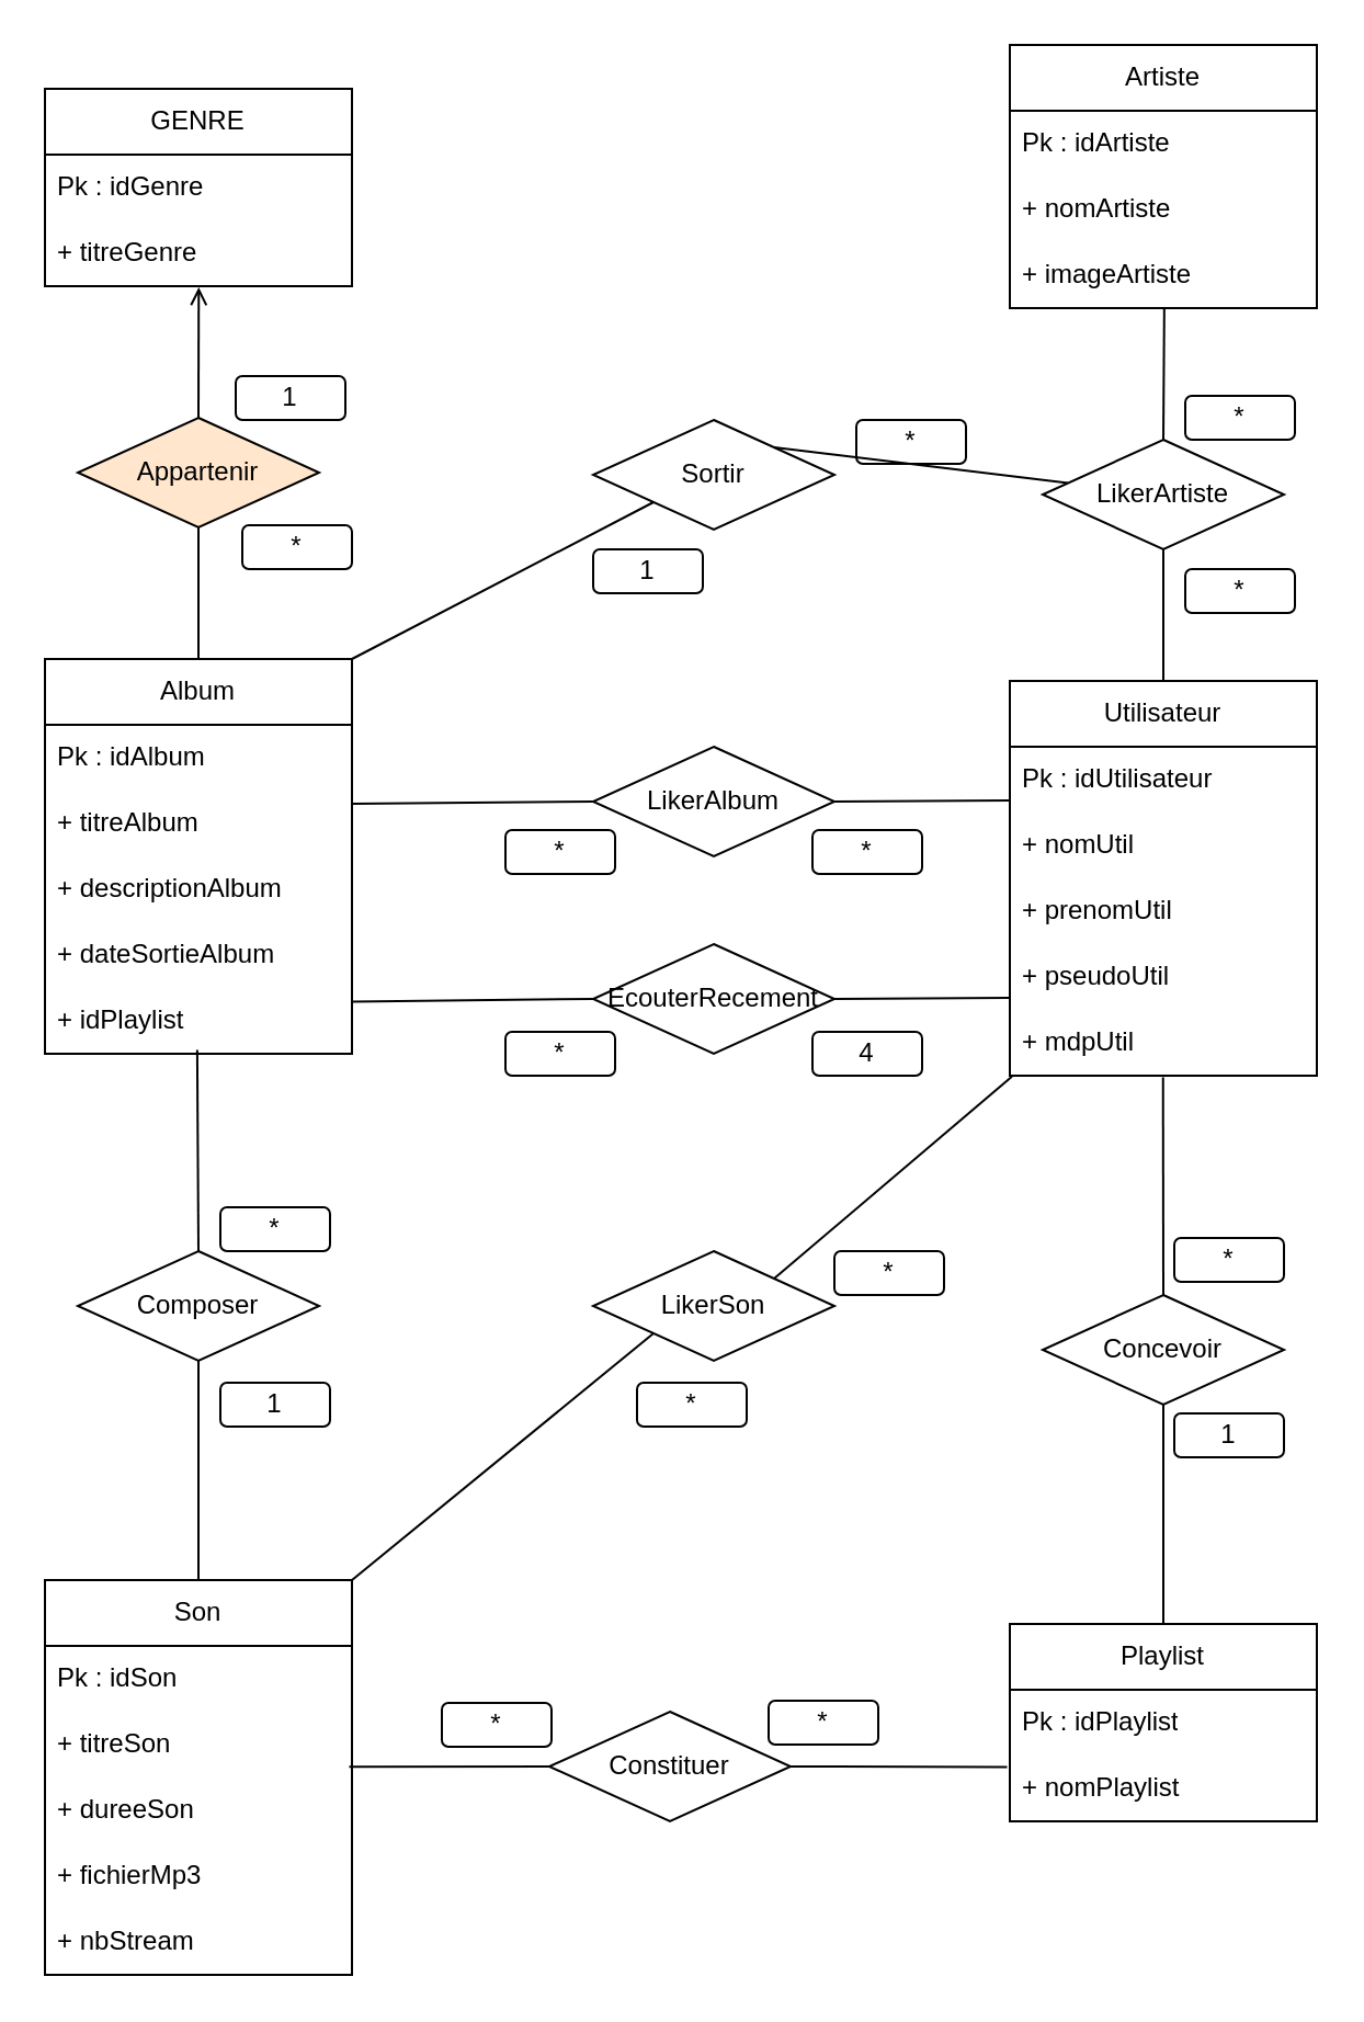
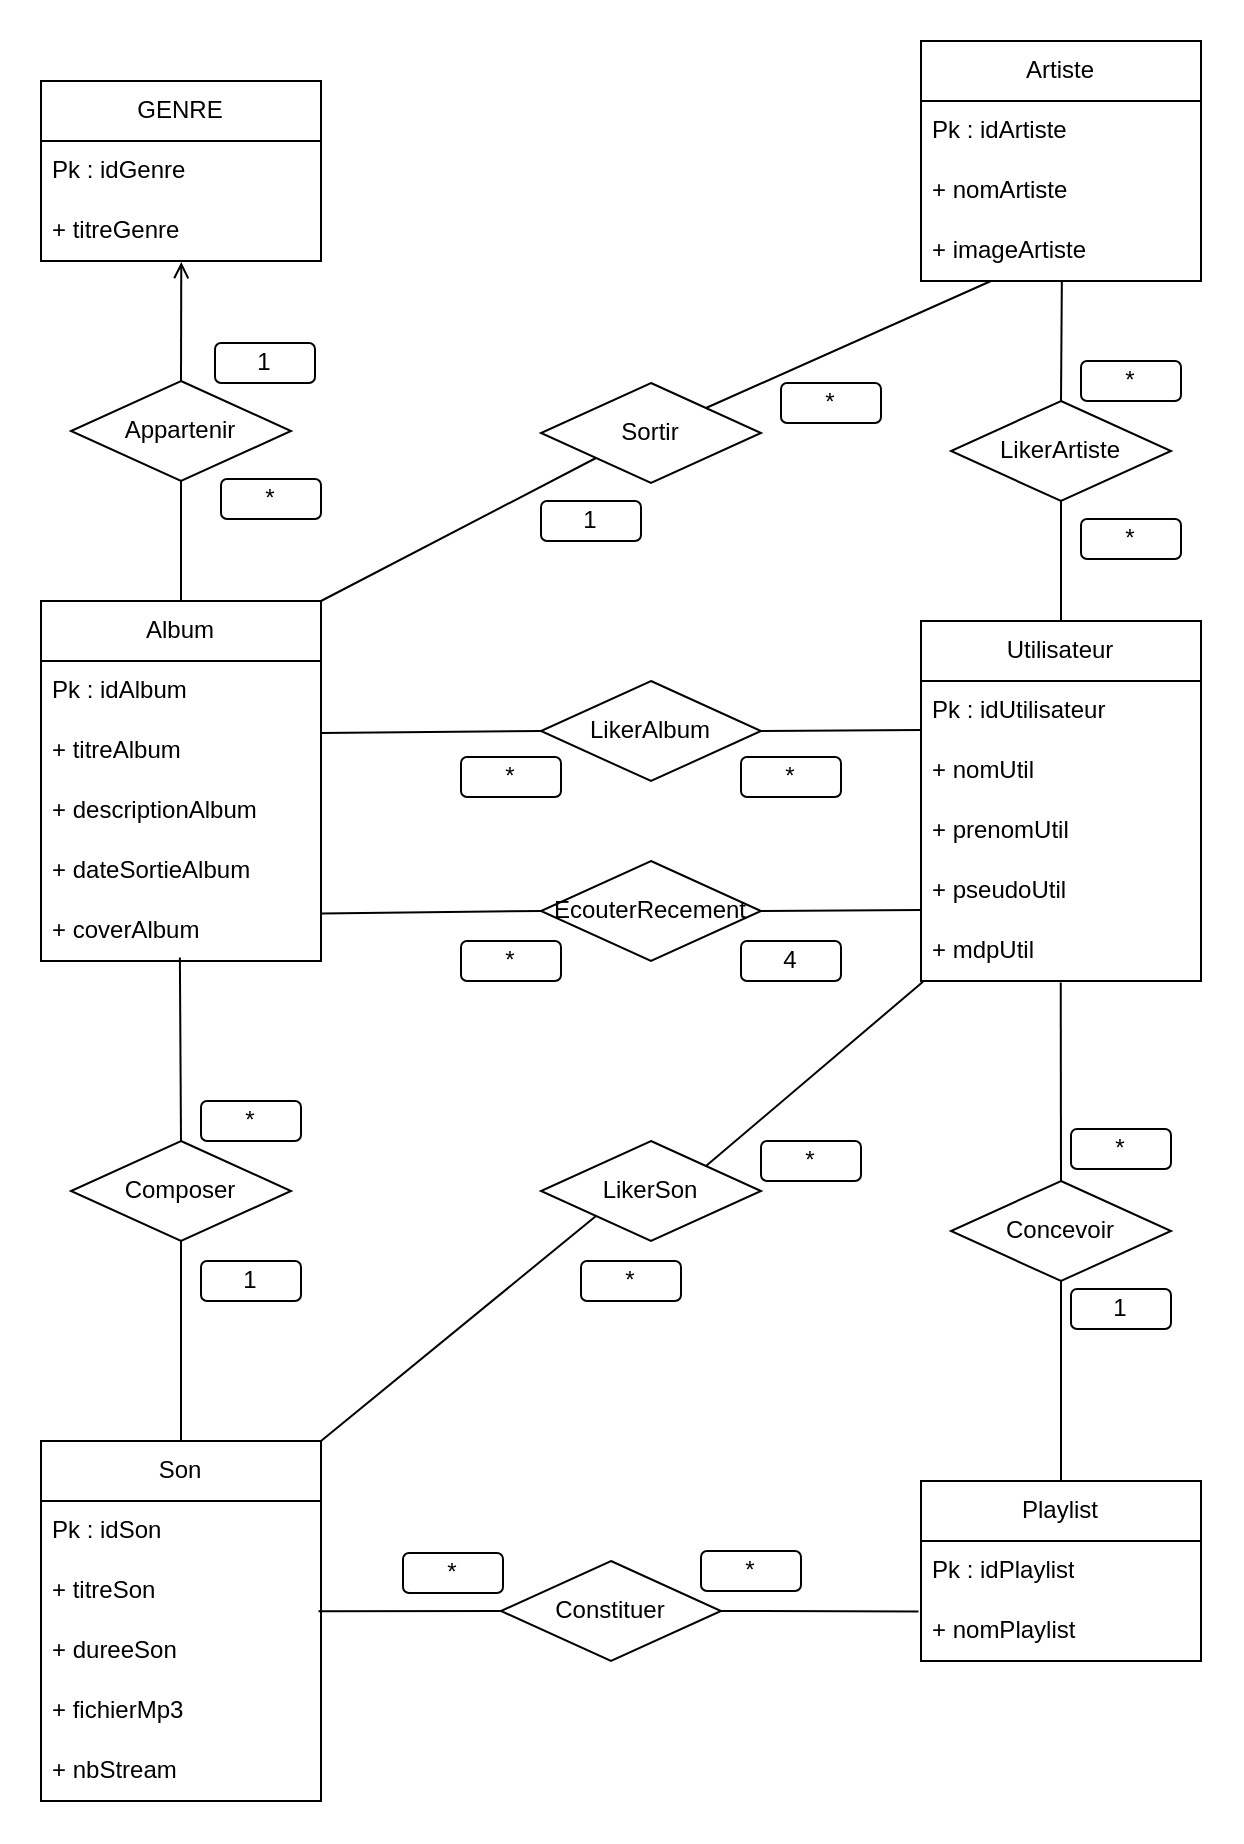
- <mxCell id="45" value="" style="endArrow=none;html=1;rounded=0;exitX=1;exitY=0;exitDx=0;exitDy=0;" parent="1" source="43" target="58" edge="1"><mxGeometry width="50" height="50" relative="1" as="geometry"><mxPoint x="170" y="310" as="sourcePoint" /><mxPoint x="288" y="257" as="targetPoint" /></mxGeometry></mxCell>
+ <mxCell id="45" value="" style="endArrow=none;html=1;rounded=0;exitX=1;exitY=0;exitDx=0;exitDy=0;entryX=0.25;entryY=1;entryDx=0;entryDy=0;" parent="1" source="43" target="15" edge="1"><mxGeometry width="50" height="50" relative="1" as="geometry"><mxPoint x="170" y="310" as="sourcePoint" /><mxPoint x="288" y="257" as="targetPoint" /></mxGeometry></mxCell>
- <mxCell id="39" value="Appartenir" style="rhombus;whiteSpace=wrap;html=1;fillColor=#ffe6cc;" parent="1" vertex="1"><mxGeometry x="35" y="190" width="110" height="50" as="geometry" /></mxCell>
+ <mxCell id="39" value="Appartenir" style="rhombus;whiteSpace=wrap;html=1;" parent="1" vertex="1"><mxGeometry x="35" y="190" width="110" height="50" as="geometry" /></mxCell>
- <mxCell id="7" value="+ idPlaylist" style="text;strokeColor=none;fillColor=none;align=left;verticalAlign=middle;spacingLeft=4;spacingRight=4;overflow=hidden;points=[[0,0.5],[1,0.5]];portConstraint=eastwest;rotatable=0;whiteSpace=wrap;html=1;" parent="2" vertex="1"><mxGeometry y="150" width="140" height="30" as="geometry" /></mxCell>
+ <mxCell id="7" value="+ coverAlbum" style="text;strokeColor=none;fillColor=none;align=left;verticalAlign=middle;spacingLeft=4;spacingRight=4;overflow=hidden;points=[[0,0.5],[1,0.5]];portConstraint=eastwest;rotatable=0;whiteSpace=wrap;html=1;" parent="2" vertex="1"><mxGeometry y="150" width="140" height="30" as="geometry" /></mxCell>
